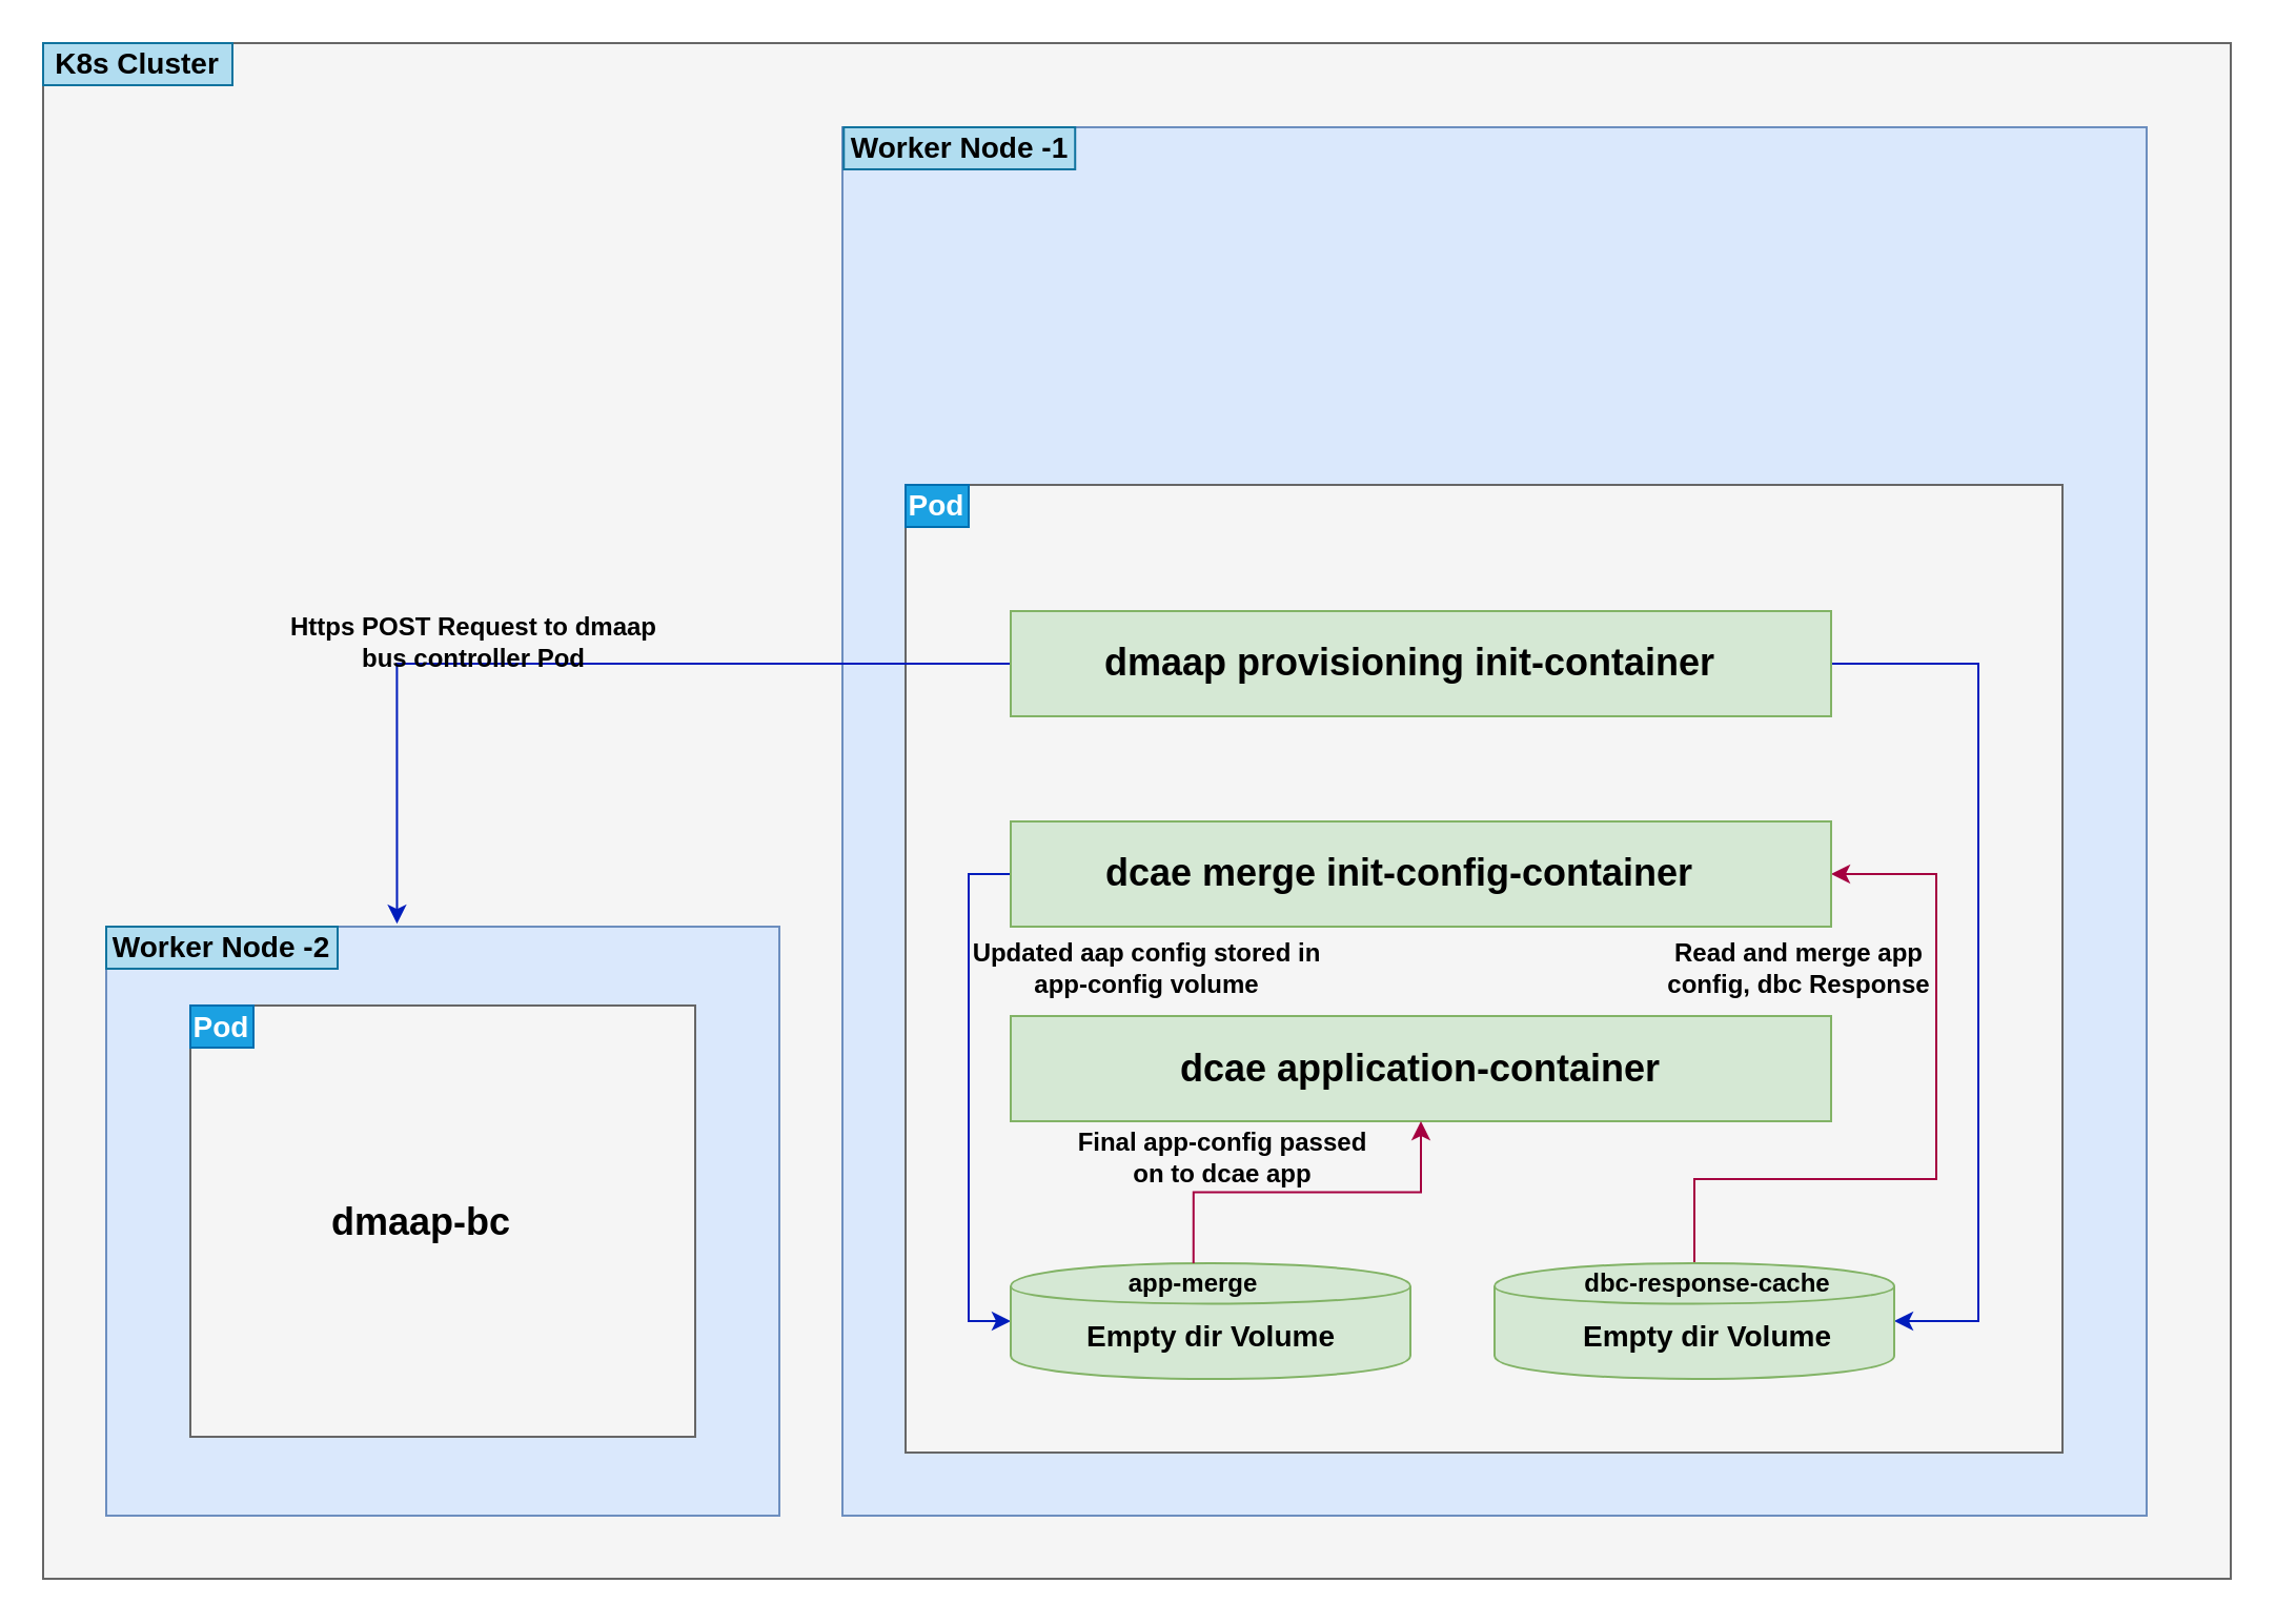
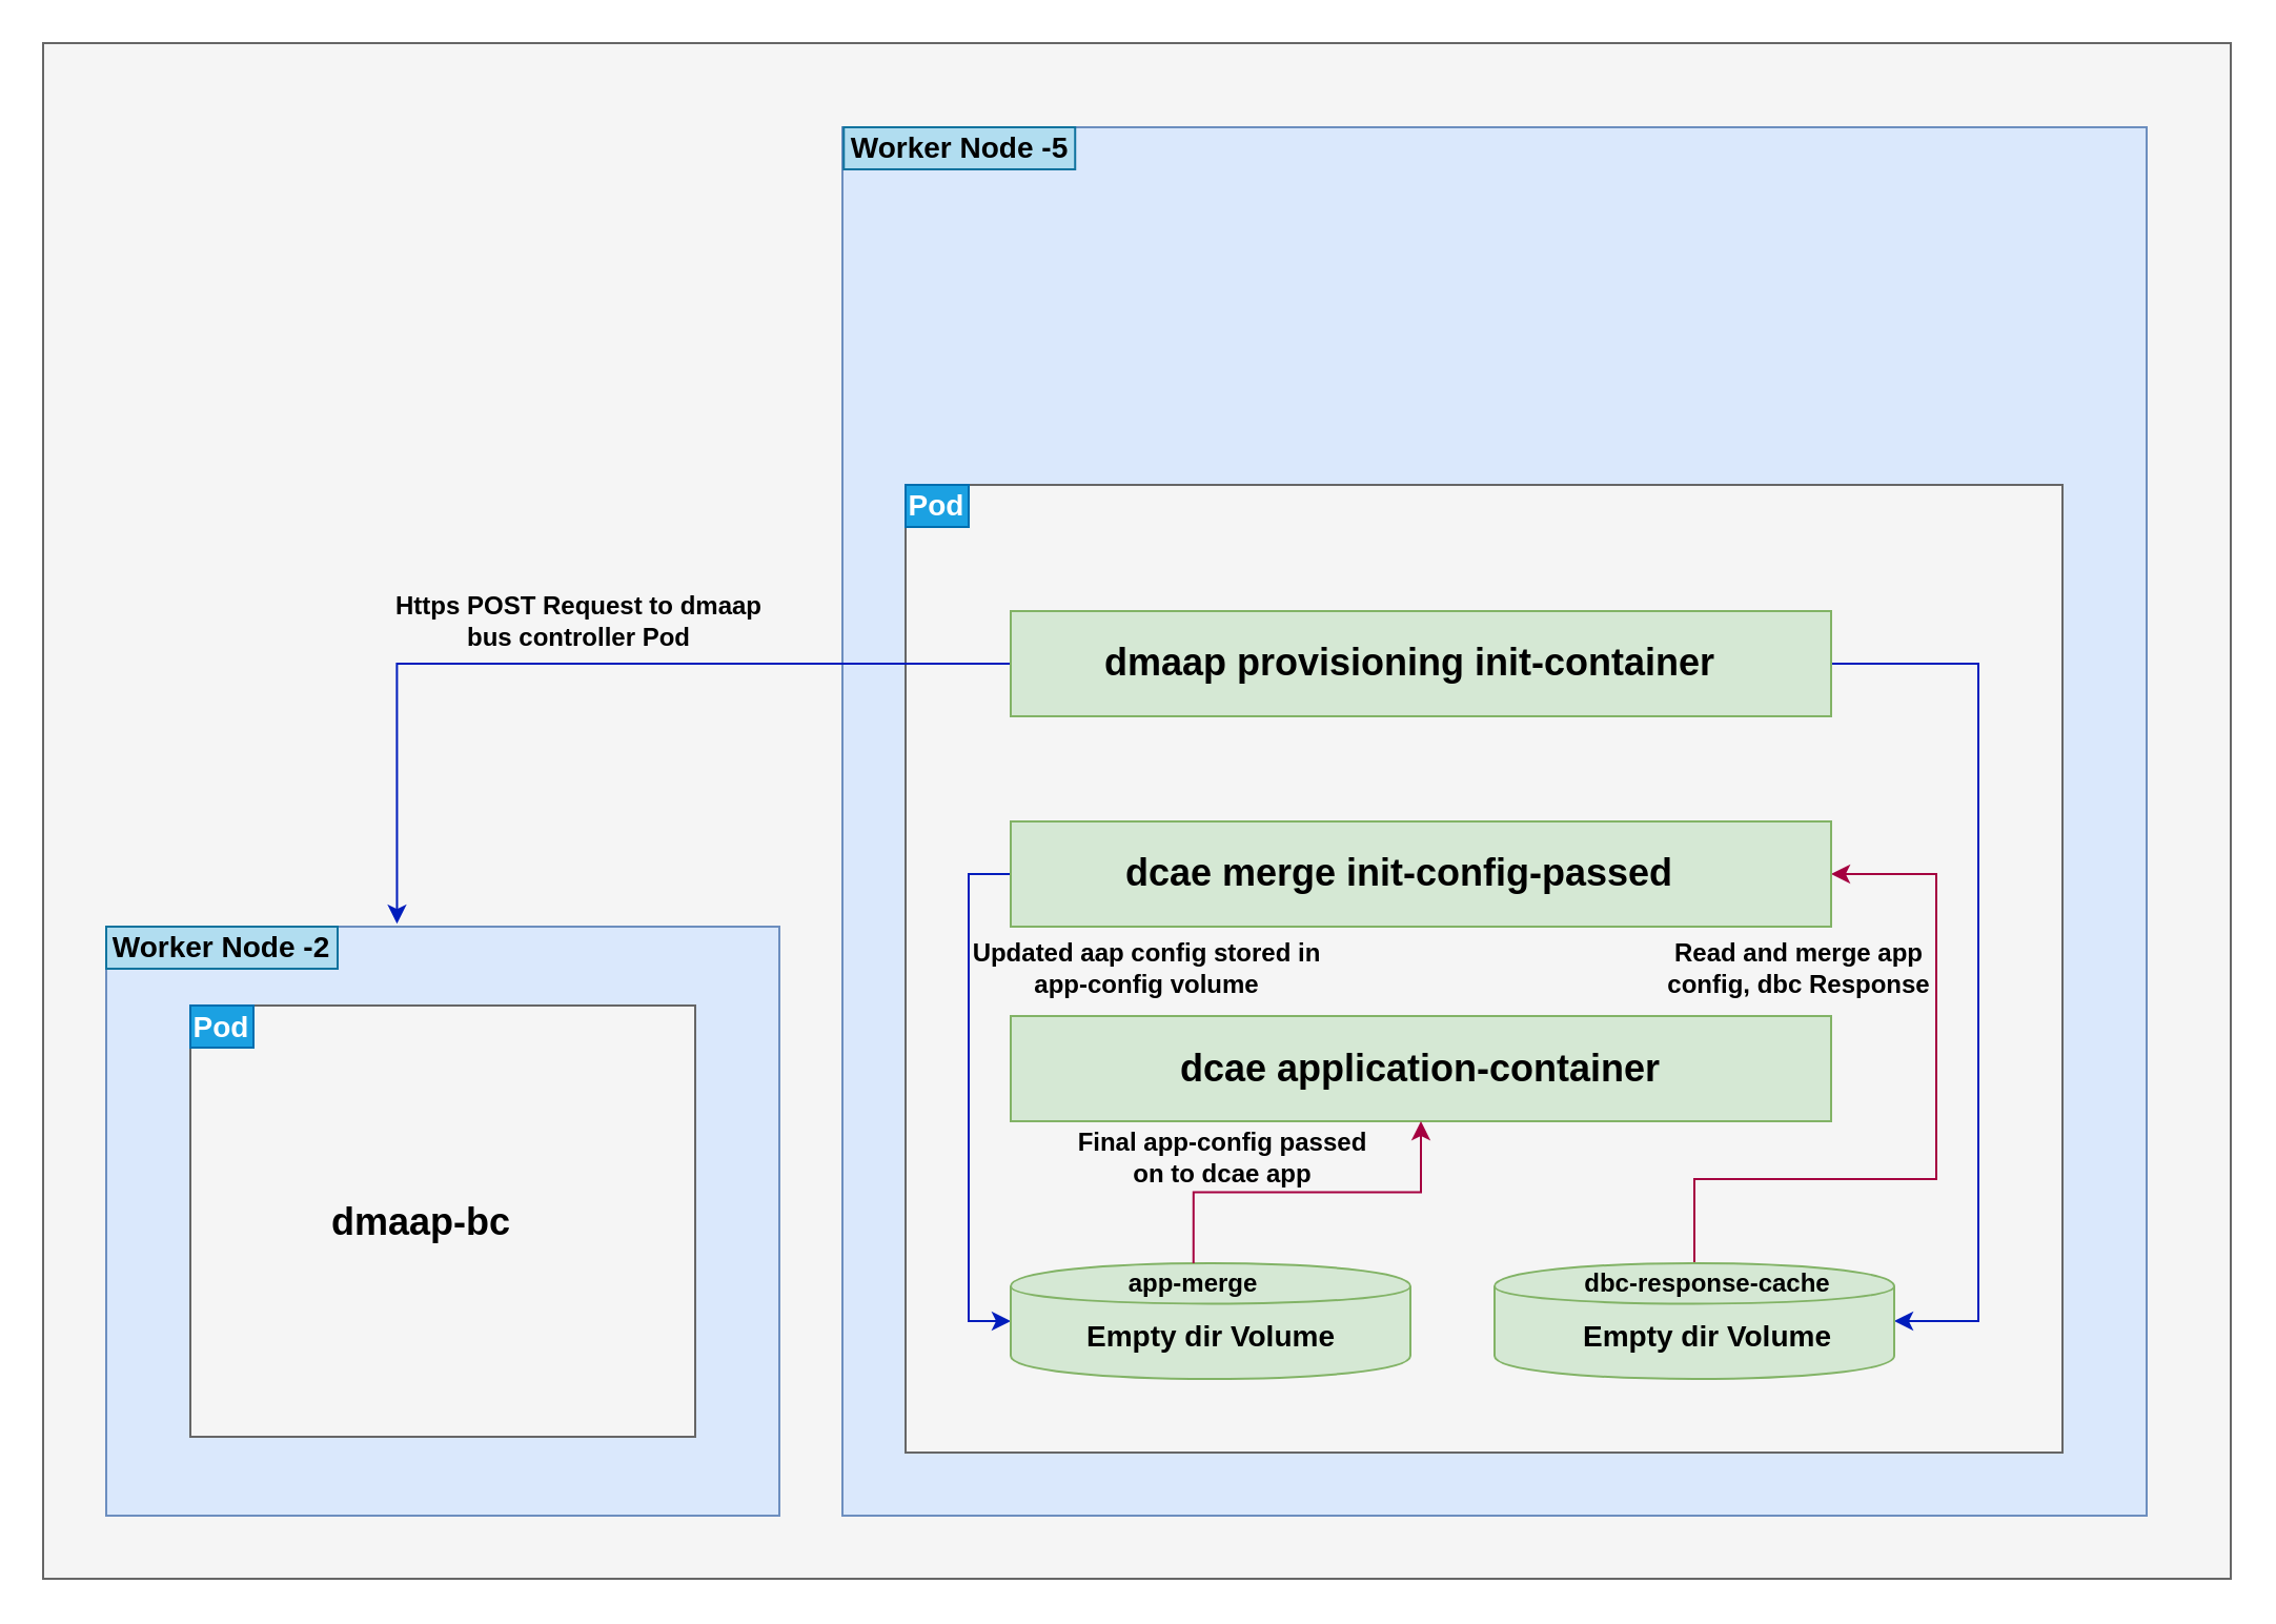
- <mxCell id="9" value="&lt;font style=&quot;font-size: 14px&quot;&gt;&lt;b&gt;K8s Cluster&lt;/b&gt;&lt;/font&gt;" style="text;html=1;strokeColor=#10739e;fillColor=#b1ddf0;align=center;verticalAlign=middle;whiteSpace=wrap;rounded=0;" parent="1" vertex="1"><mxGeometry x="20" y="20" width="90" height="20" as="geometry" /></mxCell>
- <mxCell id="11" value="&lt;font style=&quot;font-size: 14px&quot;&gt;&lt;b&gt;Worker Node -1&lt;/b&gt;&lt;/font&gt;" style="text;html=1;align=center;verticalAlign=middle;whiteSpace=wrap;rounded=0;fillColor=#b1ddf0;strokeColor=#10739e;" parent="1" vertex="1"><mxGeometry x="400.62" width="110" height="20" as="geometry" y="60" /></mxCell>
+ <mxCell id="11" value="&lt;font style=&quot;font-size: 14px&quot;&gt;&lt;b&gt;Worker Node -5&lt;/b&gt;&lt;/font&gt;" style="text;html=1;align=center;verticalAlign=middle;whiteSpace=wrap;rounded=0;fillColor=#b1ddf0;strokeColor=#10739e;" parent="1" vertex="1"><mxGeometry x="400.62" width="110" height="20" as="geometry" y="60" /></mxCell>
- <mxCell id="30" value="&lt;b&gt;Https POST Request to dmaap bus controller Pod&lt;/b&gt;" style="text;html=1;align=center;verticalAlign=middle;whiteSpace=wrap;rounded=0;" parent="1" vertex="1"><mxGeometry x="130" y="290" width="190" height="30" as="geometry" /></mxCell>
+ <mxCell id="30" value="&lt;b&gt;Https POST Request to dmaap bus controller Pod&lt;/b&gt;" style="text;html=1;align=center;verticalAlign=middle;whiteSpace=wrap;rounded=0;" parent="1" vertex="1"><mxGeometry x="180" y="280" width="190" height="30" as="geometry" /></mxCell>
- <mxCell id="23" value="&lt;font style=&quot;font-size: 18px&quot;&gt;&lt;b&gt;&lt;font&gt;dcae merge&amp;nbsp;&lt;/font&gt;&lt;/b&gt;&lt;b&gt;&lt;font&gt;init-&lt;/font&gt;&lt;/b&gt;&lt;b&gt;&lt;font&gt;config-container&lt;/font&gt;&lt;/b&gt;&lt;/font&gt;" style="text;html=1;strokeColor=none;fillColor=none;align=center;verticalAlign=middle;whiteSpace=wrap;rounded=0;" parent="1" vertex="1"><mxGeometry x="520" y="405" width="290" height="20" as="geometry" /></mxCell>
+ <mxCell id="23" value="&lt;font style=&quot;font-size: 18px&quot;&gt;&lt;b&gt;&lt;font&gt;dcae merge&amp;nbsp;&lt;/font&gt;&lt;/b&gt;&lt;b&gt;&lt;font&gt;init-&lt;/font&gt;&lt;/b&gt;&lt;b&gt;&lt;font&gt;config-passed&lt;/font&gt;&lt;/b&gt;&lt;/font&gt;" style="text;html=1;strokeColor=none;fillColor=none;align=center;verticalAlign=middle;whiteSpace=wrap;rounded=0;" parent="1" vertex="1"><mxGeometry x="520" y="405" width="290" height="20" as="geometry" /></mxCell>
